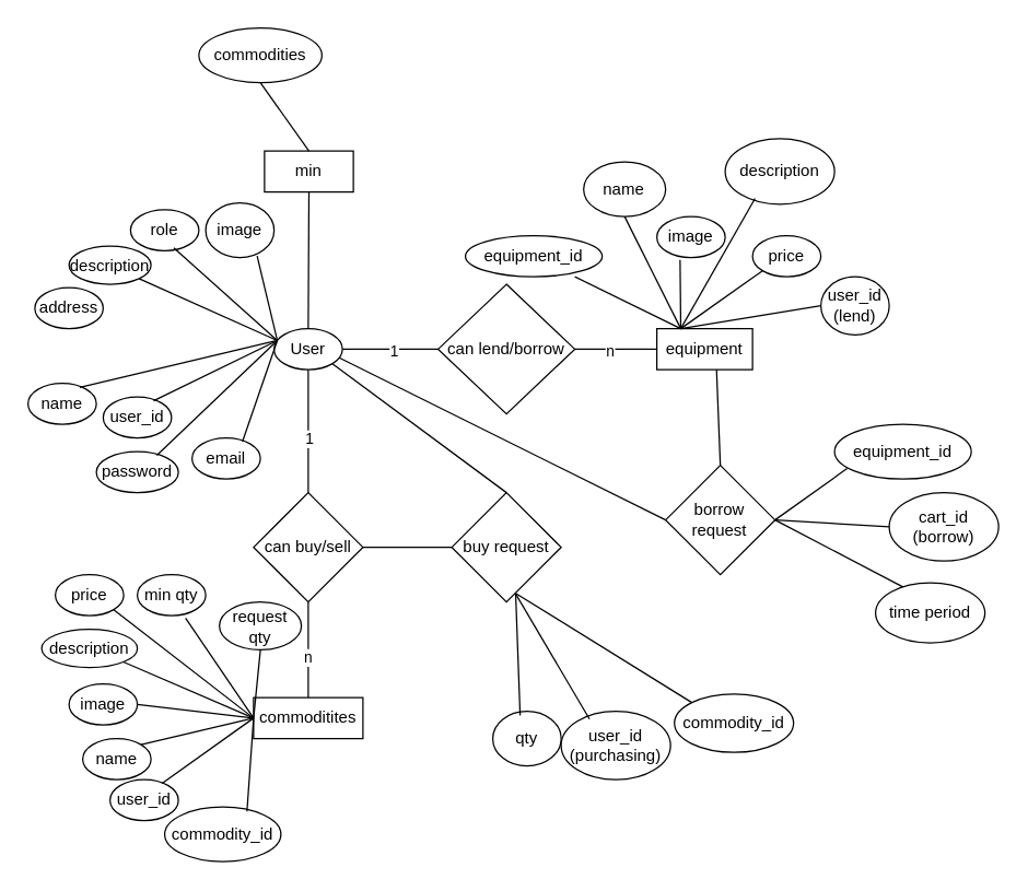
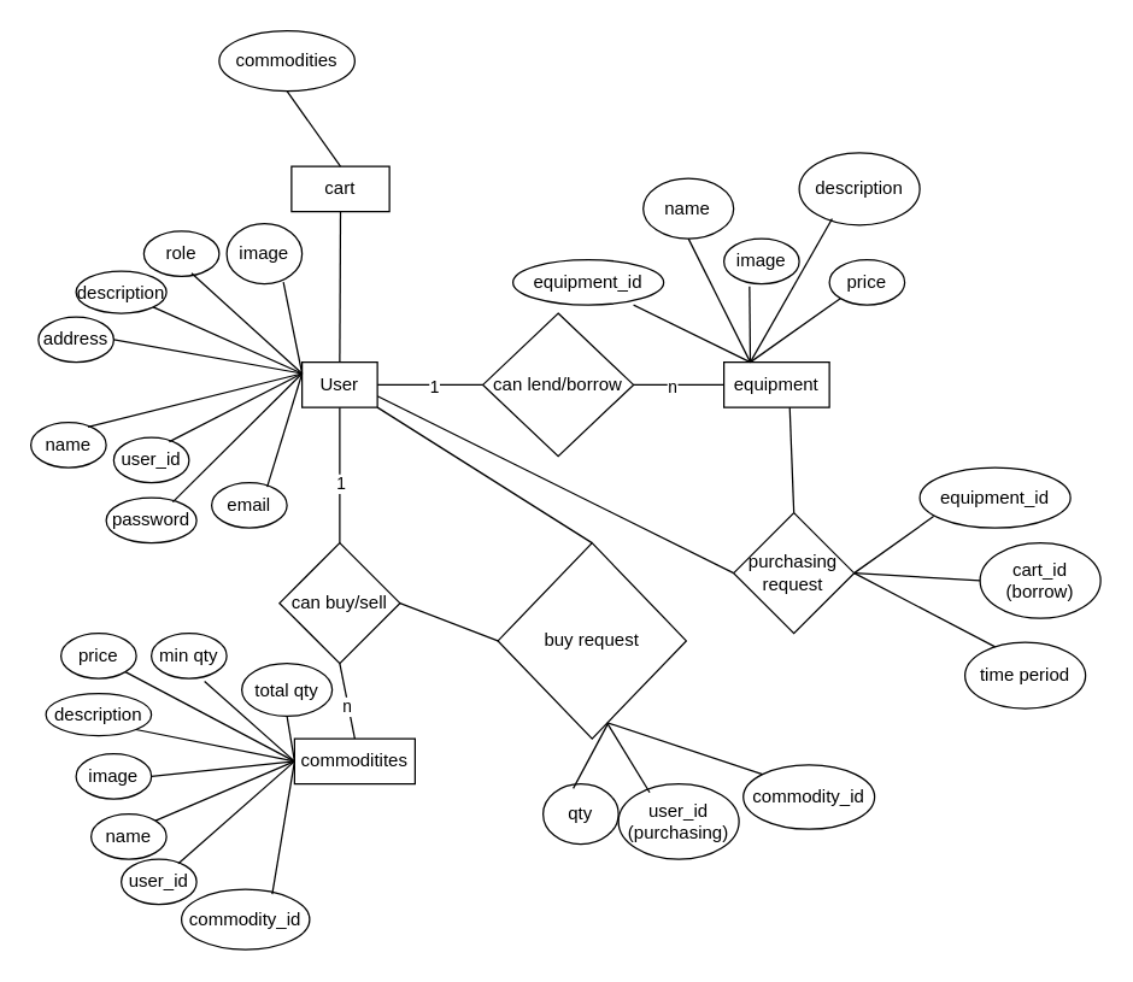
- <mxCell id="63" value="min" style="rounded=0;whiteSpace=wrap;html=1;" vertex="1" parent="1"><mxGeometry x="193" y="110" width="65" height="30" as="geometry" /></mxCell>
+ <mxCell id="63" value="cart" style="rounded=0;whiteSpace=wrap;html=1;" vertex="1" parent="1"><mxGeometry x="193" y="110" width="65" height="30" as="geometry" /></mxCell>
- <mxCell id="49" value="user_id&lt;div&gt;(lend)&lt;/div&gt;" style="ellipse;whiteSpace=wrap;html=1;" vertex="1" parent="1"><mxGeometry x="600" y="202" width="50" height="42.5" as="geometry" /></mxCell>
- <mxCell id="50" value="" style="endArrow=none;html=1;rounded=0;entryX=0;entryY=0.5;entryDx=0;entryDy=0;exitX=0.25;exitY=0;exitDx=0;exitDy=0;" edge="1" parent="1" target="49" source="38"><mxGeometry width="50" height="50" relative="1" as="geometry"><mxPoint x="530" y="275.5" as="sourcePoint" /><mxPoint x="658.12" y="168.84" as="targetPoint" /></mxGeometry></mxCell>
+ <mxCell id="8" value="" style="endArrow=none;html=1;rounded=0;entryX=1;entryY=0.5;entryDx=0;entryDy=0;exitX=0;exitY=0.25;exitDx=0;exitDy=0;" parent="1" source="2" target="7" edge="1"><mxGeometry width="50" height="50" relative="1" as="geometry"><mxPoint x="120" y="188" as="sourcePoint" /><mxPoint x="100" y="200" as="targetPoint" /></mxGeometry></mxCell>
- <mxCell id="2" value="User" style="ellipse;whiteSpace=wrap;html=1;" parent="1" vertex="1"><mxGeometry x="200" y="240" width="50" height="30" as="geometry" /></mxCell>
+ <mxCell id="2" value="User" style="rounded=0;whiteSpace=wrap;html=1;" parent="1" vertex="1"><mxGeometry x="200" y="240" width="50" height="30" as="geometry" /></mxCell>
- <mxCell id="67" value="borrow request" style="rhombus;whiteSpace=wrap;html=1;" vertex="1" parent="1"><mxGeometry x="486.44" y="340" width="80" height="80" as="geometry" /></mxCell>
+ <mxCell id="67" value="purchasing request" style="rhombus;whiteSpace=wrap;html=1;" vertex="1" parent="1"><mxGeometry x="486.44" y="340" width="80" height="80" as="geometry" /></mxCell>
- <mxCell id="52" value="buy request" style="rhombus;whiteSpace=wrap;html=1;" vertex="1" parent="1"><mxGeometry x="330" y="360" width="80" height="80" as="geometry" /></mxCell>
+ <mxCell id="52" value="buy request" style="rhombus;whiteSpace=wrap;html=1;" vertex="1" parent="1"><mxGeometry x="330" y="360" width="125" height="130" as="geometry" /></mxCell>
- <mxCell id="54" value="request qty" style="ellipse;whiteSpace=wrap;html=1;" vertex="1" parent="1"><mxGeometry x="160" y="440" width="60" height="35" as="geometry" /></mxCell>
+ <mxCell id="54" value="total qty" style="ellipse;whiteSpace=wrap;html=1;" vertex="1" parent="1"><mxGeometry x="160" y="440" width="60" height="35" as="geometry" /></mxCell>
- <mxCell id="16" value="commoditites" style="rounded=0;whiteSpace=wrap;html=1;" parent="1" vertex="1"><mxGeometry x="185" y="510" width="80" height="30" as="geometry" /></mxCell>
+ <mxCell id="16" value="commoditites" style="rounded=0;whiteSpace=wrap;html=1;" parent="1" vertex="1"><mxGeometry x="195" y="490" width="80" height="30" as="geometry" /></mxCell>
